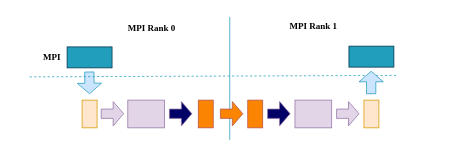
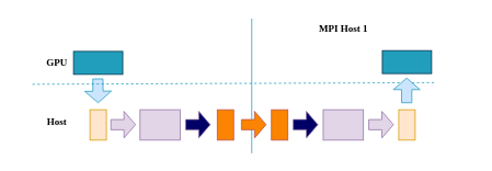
- <mxCell id="4" value="&lt;font face=&quot;Verdana&quot;&gt;&lt;b&gt;MPI Rank 1&lt;/b&gt;&lt;/font&gt;" style="text;html=1;align=center;verticalAlign=middle;whiteSpace=wrap;rounded=0;" vertex="1" parent="1"><mxGeometry x="373.5" y="20" width="88" height="30" as="geometry" /></mxCell>
+ <mxCell id="4" value="&lt;font face=&quot;Verdana&quot;&gt;&lt;b&gt;MPI Host 1&lt;/b&gt;&lt;/font&gt;" style="text;html=1;align=center;verticalAlign=middle;whiteSpace=wrap;rounded=0;" vertex="1" parent="1"><mxGeometry x="373.5" y="20" width="88" height="30" as="geometry" /></mxCell>
- <mxCell id="3" value="&lt;font face=&quot;Verdana&quot;&gt;&lt;b&gt;MPI Rank 0&lt;/b&gt;&lt;/font&gt;" style="text;html=1;align=center;verticalAlign=middle;whiteSpace=wrap;rounded=0;" vertex="1" parent="1"><mxGeometry x="158" y="22" width="88" height="30" as="geometry" /></mxCell>
- <mxCell id="7" value="&lt;b&gt;&lt;font face=&quot;Verdana&quot;&gt;MPI&lt;/font&gt;&lt;/b&gt;" style="text;html=1;align=center;verticalAlign=middle;whiteSpace=wrap;rounded=0;" vertex="1" parent="1"><mxGeometry x="39" y="61" width="60" height="30" as="geometry" /></mxCell>
+ <mxCell id="7" value="&lt;b&gt;&lt;font face=&quot;Verdana&quot;&gt;GPU&lt;/font&gt;&lt;/b&gt;" style="text;html=1;align=center;verticalAlign=middle;whiteSpace=wrap;rounded=0;" vertex="1" parent="1"><mxGeometry x="39" y="61" width="60" height="30" as="geometry" /></mxCell>
+ <mxCell id="10" value="&lt;font face=&quot;Verdana&quot;&gt;&lt;b&gt;Host&lt;/b&gt;&lt;/font&gt;" style="text;html=1;align=center;verticalAlign=middle;whiteSpace=wrap;rounded=0;" vertex="1" parent="1"><mxGeometry x="39" y="133" width="60" height="30" as="geometry" /></mxCell>
